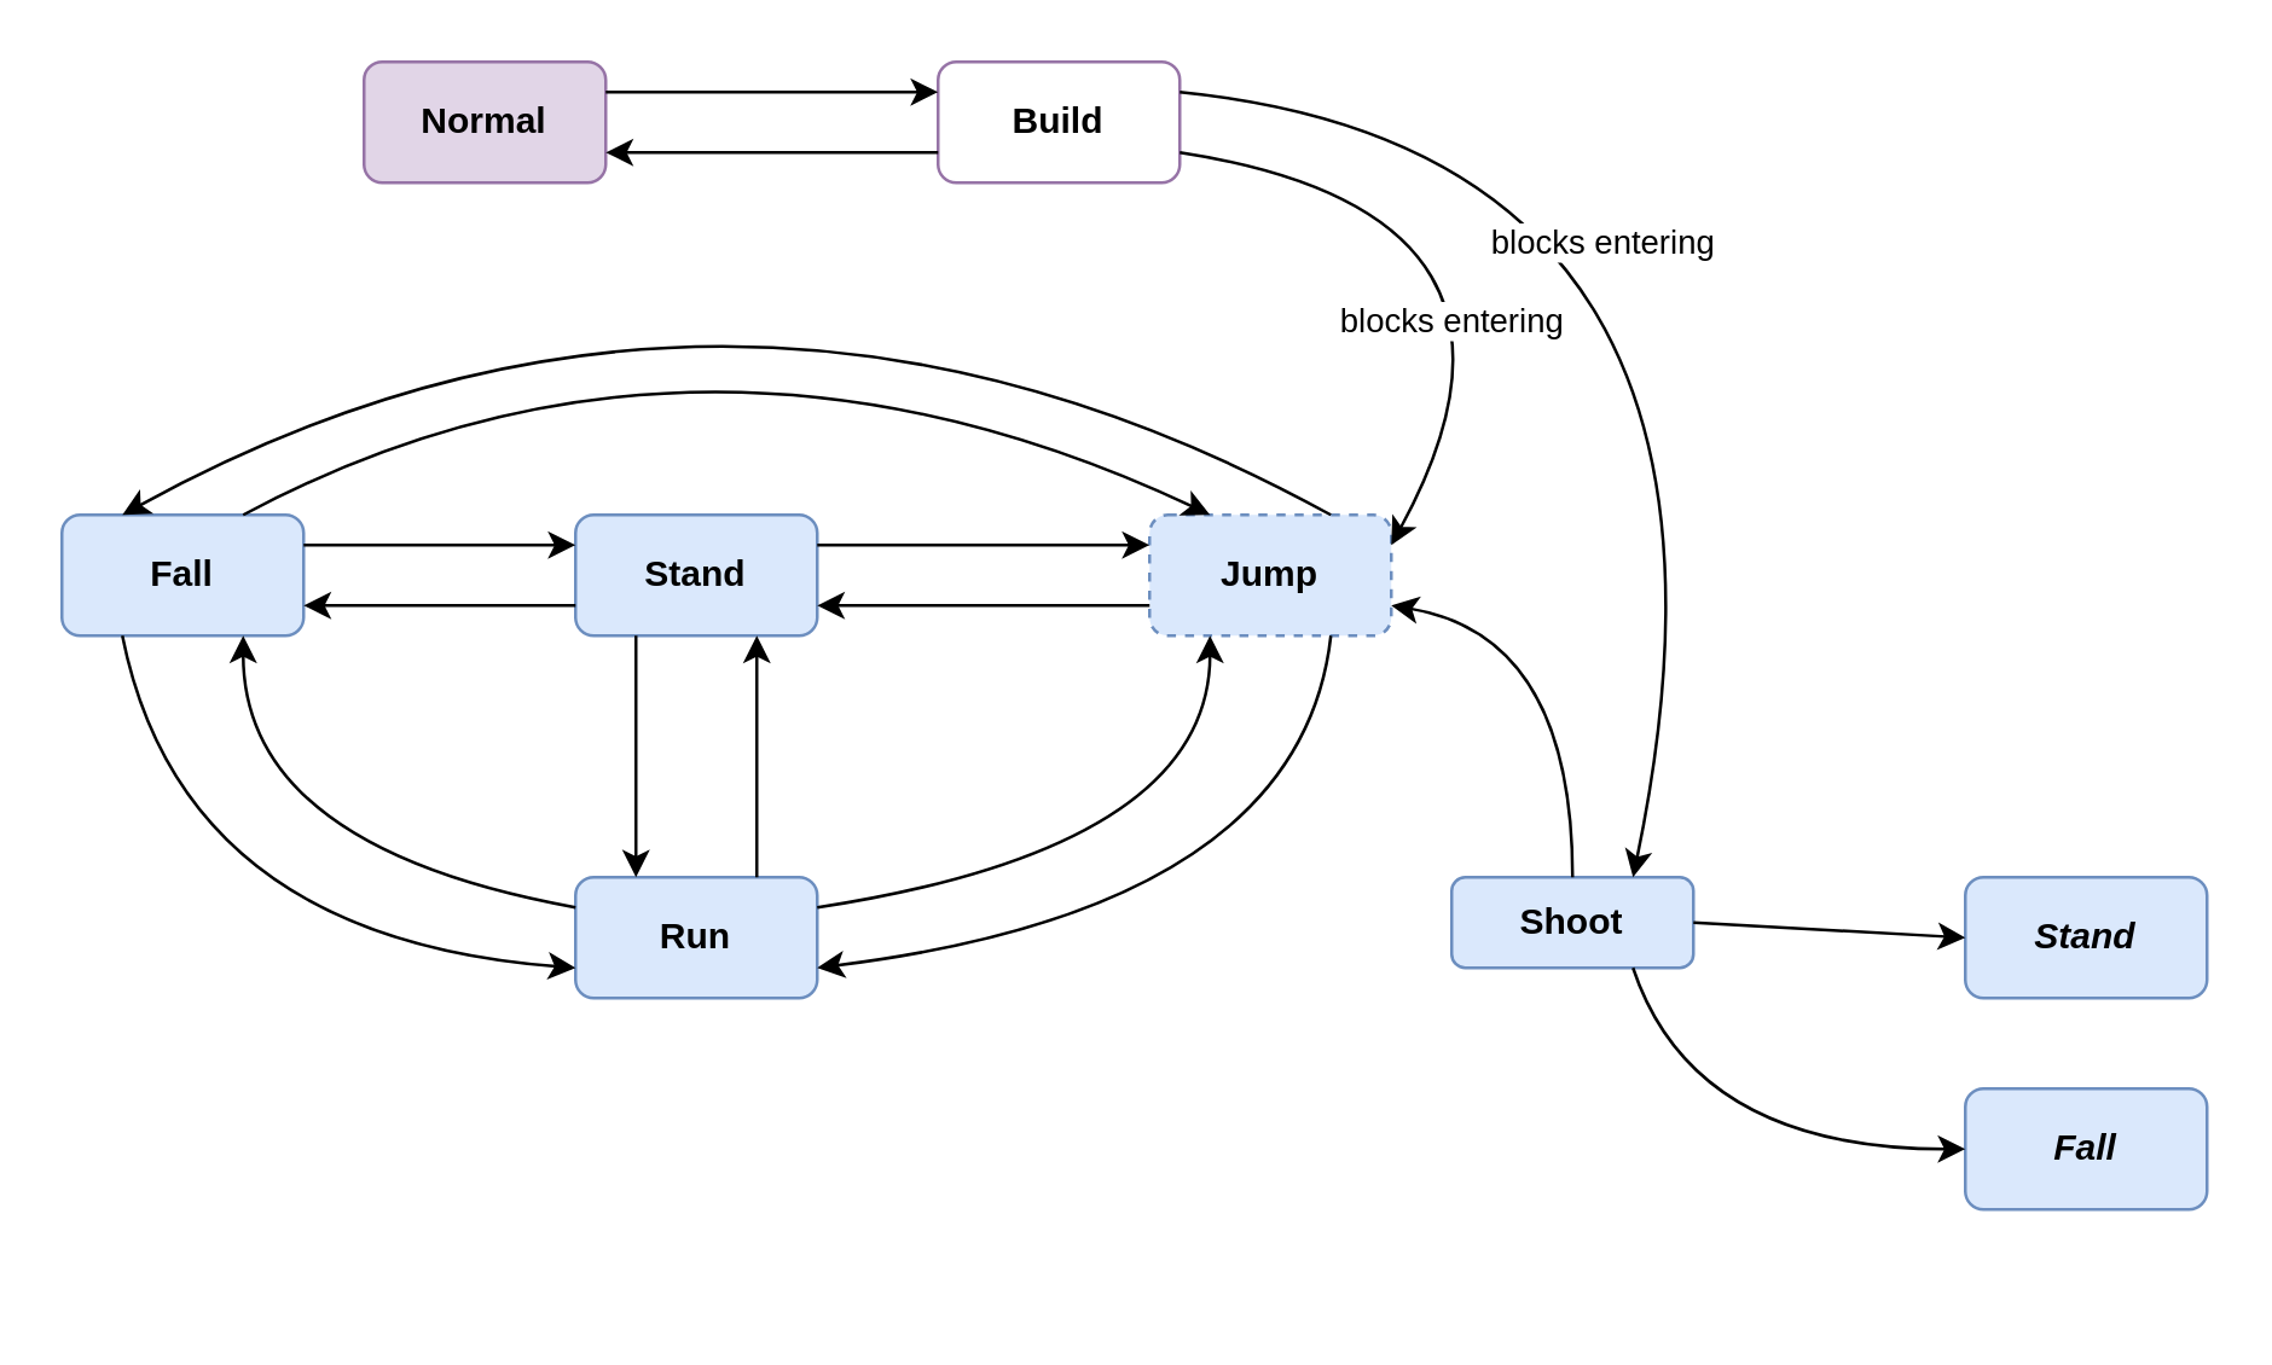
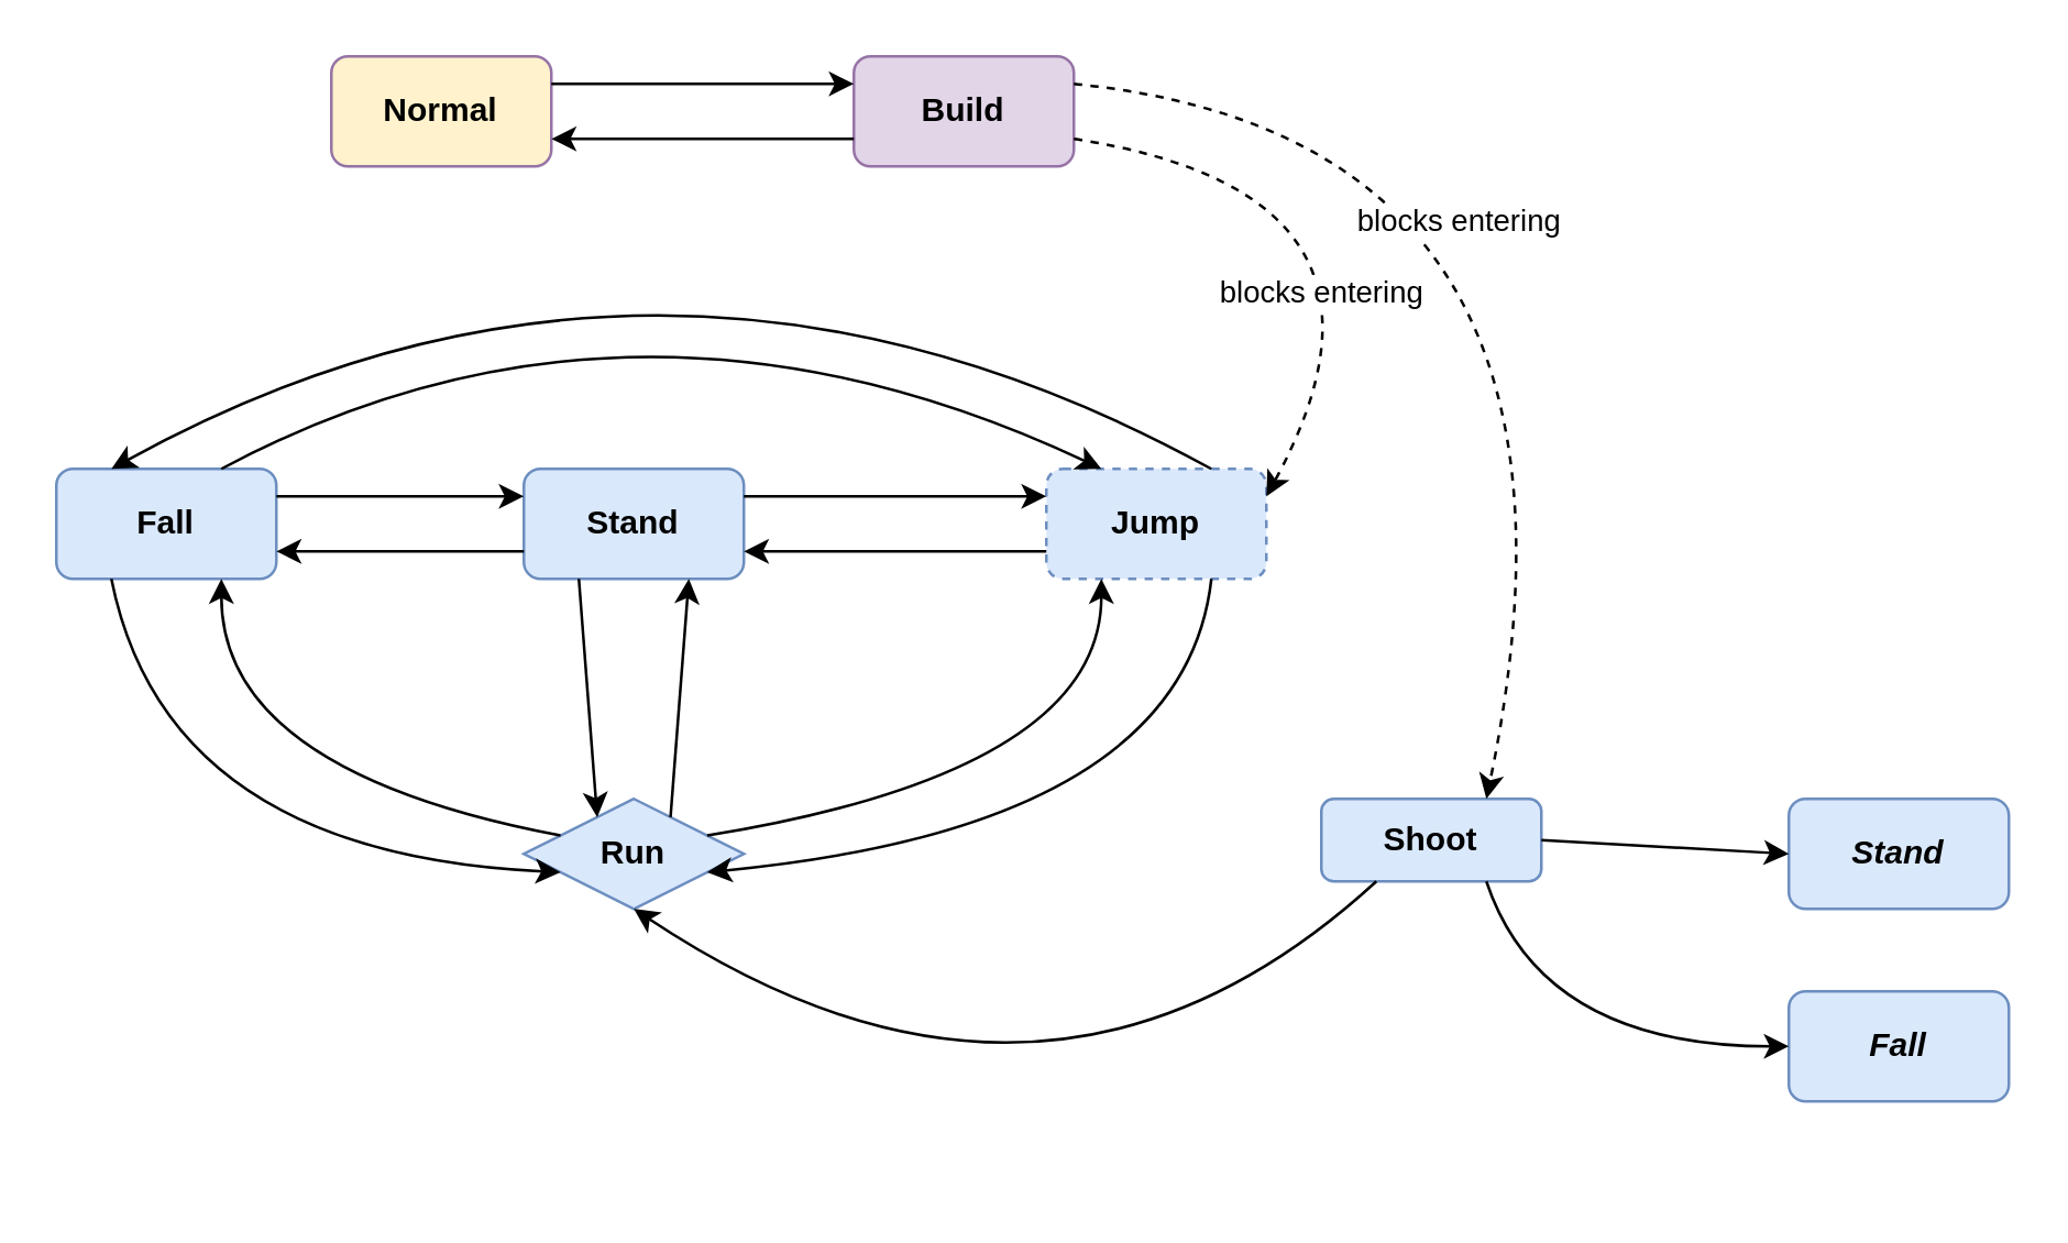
- <mxCell id="20" value="&lt;b&gt;Normal&lt;/b&gt;" style="rounded=1;whiteSpace=wrap;html=1;fillColor=#e1d5e7;strokeColor=#9673a6;" vertex="1" parent="1"><mxGeometry x="120" y="20" width="80" height="40" as="geometry" /></mxCell>
+ <mxCell id="20" value="&lt;b&gt;Normal&lt;/b&gt;" style="rounded=1;whiteSpace=wrap;html=1;fillColor=#fff2cc;strokeColor=#9673a6;" vertex="1" parent="1"><mxGeometry x="120" y="20" width="80" height="40" as="geometry" /></mxCell>
- <mxCell id="19" value="&lt;b&gt;Build&lt;/b&gt;" style="rounded=1;whiteSpace=wrap;html=1;fillColor=#ffffff;strokeColor=#9673a6;" vertex="1" parent="1"><mxGeometry x="310" y="20" width="80" height="40" as="geometry" /></mxCell>
+ <mxCell id="19" value="&lt;b&gt;Build&lt;/b&gt;" style="rounded=1;whiteSpace=wrap;html=1;fillColor=#e1d5e7;strokeColor=#9673a6;" vertex="1" parent="1"><mxGeometry x="310" y="20" width="80" height="40" as="geometry" /></mxCell>
- <mxCell id="22" value="" style="endArrow=classic;html=1;exitX=1;exitY=0.75;exitDx=0;exitDy=0;curved=1;entryX=1;entryY=0.25;entryDx=0;entryDy=0;" edge="1" parent="1" source="19" target="3"><mxGeometry width="50" height="50" relative="1" as="geometry"><mxPoint x="280" y="60" as="sourcePoint" /><mxPoint x="520" y="190" as="targetPoint" /><Array as="points"><mxPoint x="520" y="70" /></Array></mxGeometry></mxCell>
+ <mxCell id="22" value="" style="endArrow=classic;html=1;exitX=1;exitY=0.75;exitDx=0;exitDy=0;curved=1;entryX=1;entryY=0.25;entryDx=0;entryDy=0;dashed=1;" edge="1" parent="1" source="19" target="3"><mxGeometry width="50" height="50" relative="1" as="geometry"><mxPoint x="280" y="60" as="sourcePoint" /><mxPoint x="520" y="190" as="targetPoint" /><Array as="points"><mxPoint x="520" y="70" /></Array></mxGeometry></mxCell>
- <mxCell id="29" value="" style="endArrow=classic;html=1;exitX=1;exitY=0.25;exitDx=0;exitDy=0;curved=1;entryX=0.75;entryY=0;entryDx=0;entryDy=0;" edge="1" parent="1" source="19" target="18"><mxGeometry width="50" height="50" relative="1" as="geometry"><mxPoint x="400" y="60" as="sourcePoint" /><mxPoint x="470" y="190" as="targetPoint" /><Array as="points"><mxPoint x="590" y="50" /></Array></mxGeometry></mxCell>
+ <mxCell id="29" value="" style="endArrow=classic;html=1;exitX=1;exitY=0.25;exitDx=0;exitDy=0;curved=1;entryX=0.75;entryY=0;entryDx=0;entryDy=0;dashed=1;" edge="1" parent="1" source="19" target="18"><mxGeometry width="50" height="50" relative="1" as="geometry"><mxPoint x="400" y="60" as="sourcePoint" /><mxPoint x="470" y="190" as="targetPoint" /><Array as="points"><mxPoint x="590" y="50" /></Array></mxGeometry></mxCell>
- <mxCell id="24" value="" style="endArrow=classic;html=1;exitX=0.5;exitY=0;exitDx=0;exitDy=0;entryX=1;entryY=0.75;entryDx=0;entryDy=0;curved=1;" edge="1" parent="1" source="18" target="3"><mxGeometry width="50" height="50" relative="1" as="geometry"><mxPoint x="390" y="210" as="sourcePoint" /><mxPoint x="280" y="210" as="targetPoint" /><Array as="points"><mxPoint x="520" y="210" /></Array></mxGeometry></mxCell>
- <mxCell id="5" value="&lt;b&gt;Run&lt;/b&gt;" style="rounded=1;whiteSpace=wrap;html=1;fillColor=#dae8fc;strokeColor=#6c8ebf;" vertex="1" parent="1"><mxGeometry x="190" y="290" width="80" height="40" as="geometry" /></mxCell>
+ <mxCell id="5" value="&lt;b&gt;Run&lt;/b&gt;" style="rhombus;whiteSpace=wrap;html=1;fillColor=#dae8fc;strokeColor=#6c8ebf;" vertex="1" parent="1"><mxGeometry x="190" y="290" width="80" height="40" as="geometry" /></mxCell>
+ <mxCell id="25" value="" style="endArrow=classic;html=1;exitX=0.25;exitY=1;exitDx=0;exitDy=0;entryX=0.5;entryY=1;entryDx=0;entryDy=0;curved=1;" edge="1" parent="1" source="18" target="5"><mxGeometry width="50" height="50" relative="1" as="geometry"><mxPoint x="530" y="300" as="sourcePoint" /><mxPoint x="470" y="220" as="targetPoint" /><Array as="points"><mxPoint x="380" y="430" /></Array></mxGeometry></mxCell>
